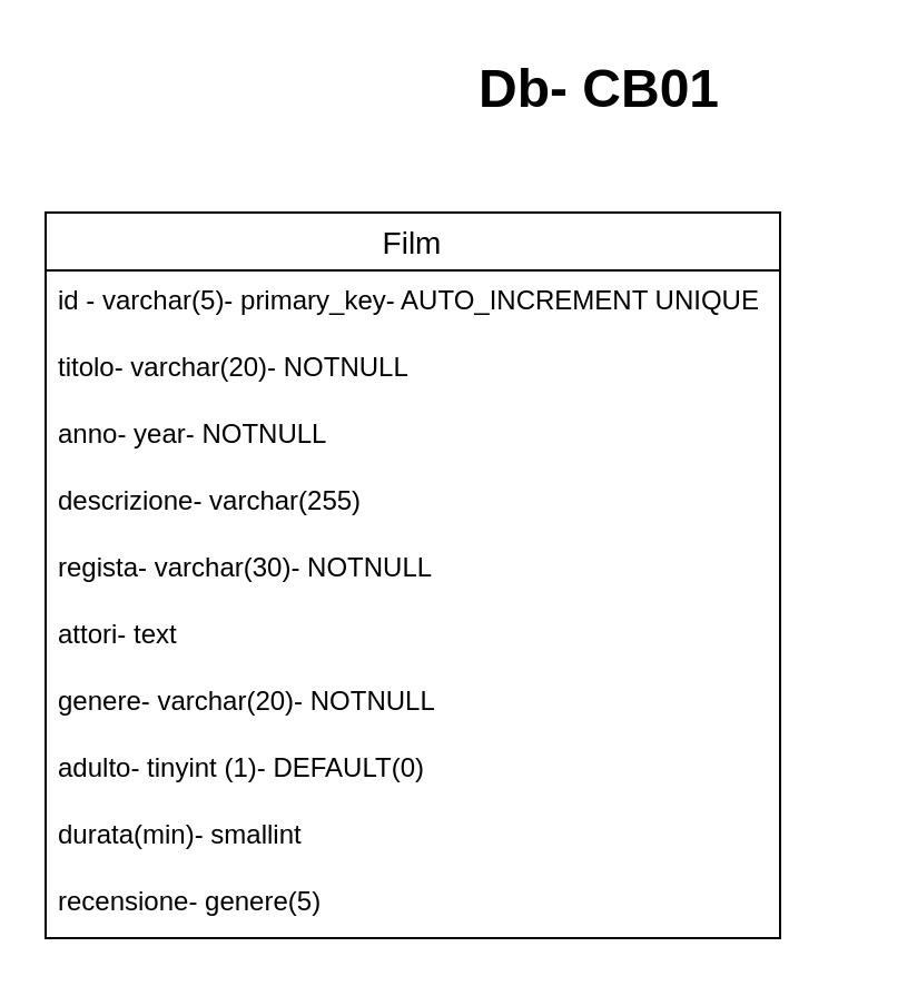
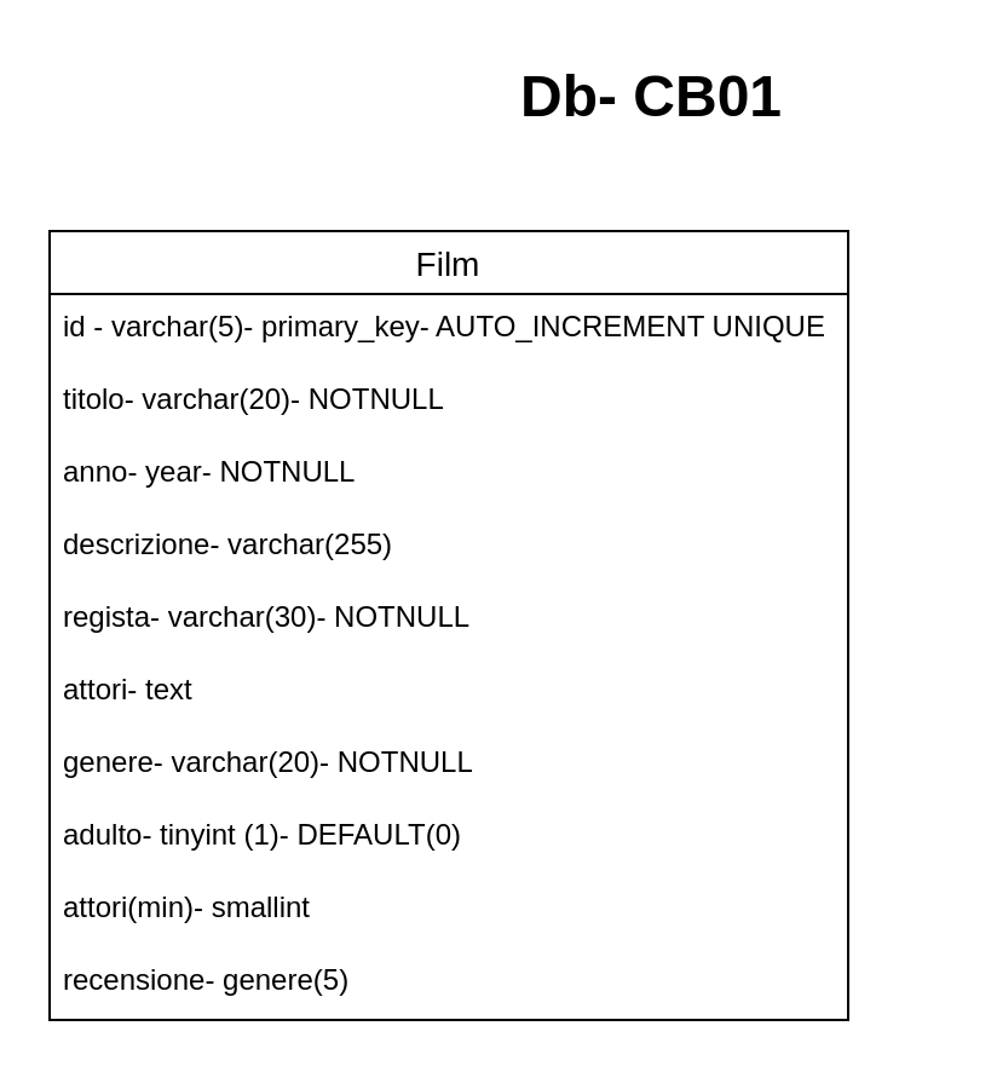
- <mxCell id="11" value="durata(min)- smallint" style="text;strokeColor=none;fillColor=none;spacingLeft=4;spacingRight=4;overflow=hidden;rotatable=0;points=[[0,0.5],[1,0.5]];portConstraint=eastwest;fontSize=12;" vertex="1" parent="2"><mxGeometry y="266" width="330" height="30" as="geometry" /></mxCell>
+ <mxCell id="11" value="attori(min)- smallint" style="text;strokeColor=none;fillColor=none;spacingLeft=4;spacingRight=4;overflow=hidden;rotatable=0;points=[[0,0.5],[1,0.5]];portConstraint=eastwest;fontSize=12;" vertex="1" parent="2"><mxGeometry y="266" width="330" height="30" as="geometry" /></mxCell>
